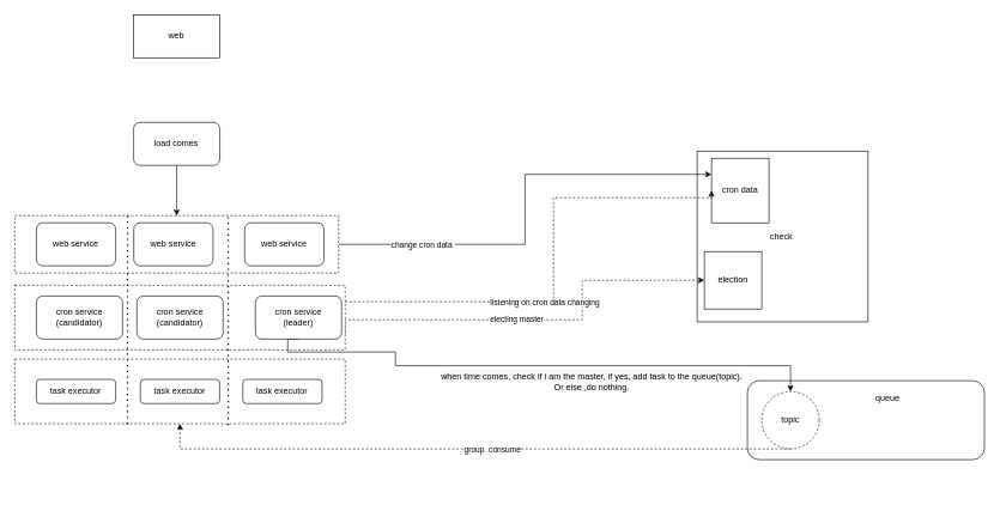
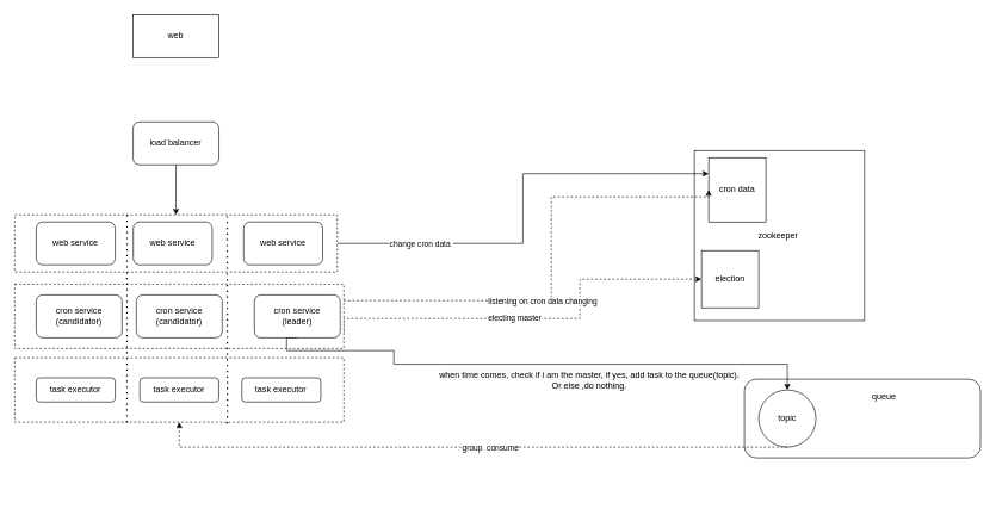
- <mxCell id="28" value="load comes" style="rounded=1;whiteSpace=wrap;html=1;" parent="1" vertex="1"><mxGeometry x="185.4" y="170" width="120" height="60" as="geometry" /></mxCell>
+ <mxCell id="28" value="load balancer" style="rounded=1;whiteSpace=wrap;html=1;" parent="1" vertex="1"><mxGeometry x="185.4" y="170" width="120" height="60" as="geometry" /></mxCell>
- <mxCell id="3" value="check&amp;nbsp;" style="whiteSpace=wrap;html=1;aspect=fixed;" parent="2" vertex="1"><mxGeometry width="238" height="238" as="geometry" /></mxCell>
+ <mxCell id="3" value="zookeeper&amp;nbsp;" style="whiteSpace=wrap;html=1;aspect=fixed;" parent="2" vertex="1"><mxGeometry width="238" height="238" as="geometry" /></mxCell>
- <mxCell id="13" value="topic" style="ellipse;whiteSpace=wrap;html=1;aspect=fixed;dashed=1;" parent="11" vertex="1"><mxGeometry x="20" y="15" width="80" height="80" as="geometry" /></mxCell>
+ <mxCell id="13" value="topic" style="ellipse;whiteSpace=wrap;html=1;aspect=fixed;" parent="11" vertex="1"><mxGeometry x="20" y="15" width="80" height="80" as="geometry" /></mxCell>
